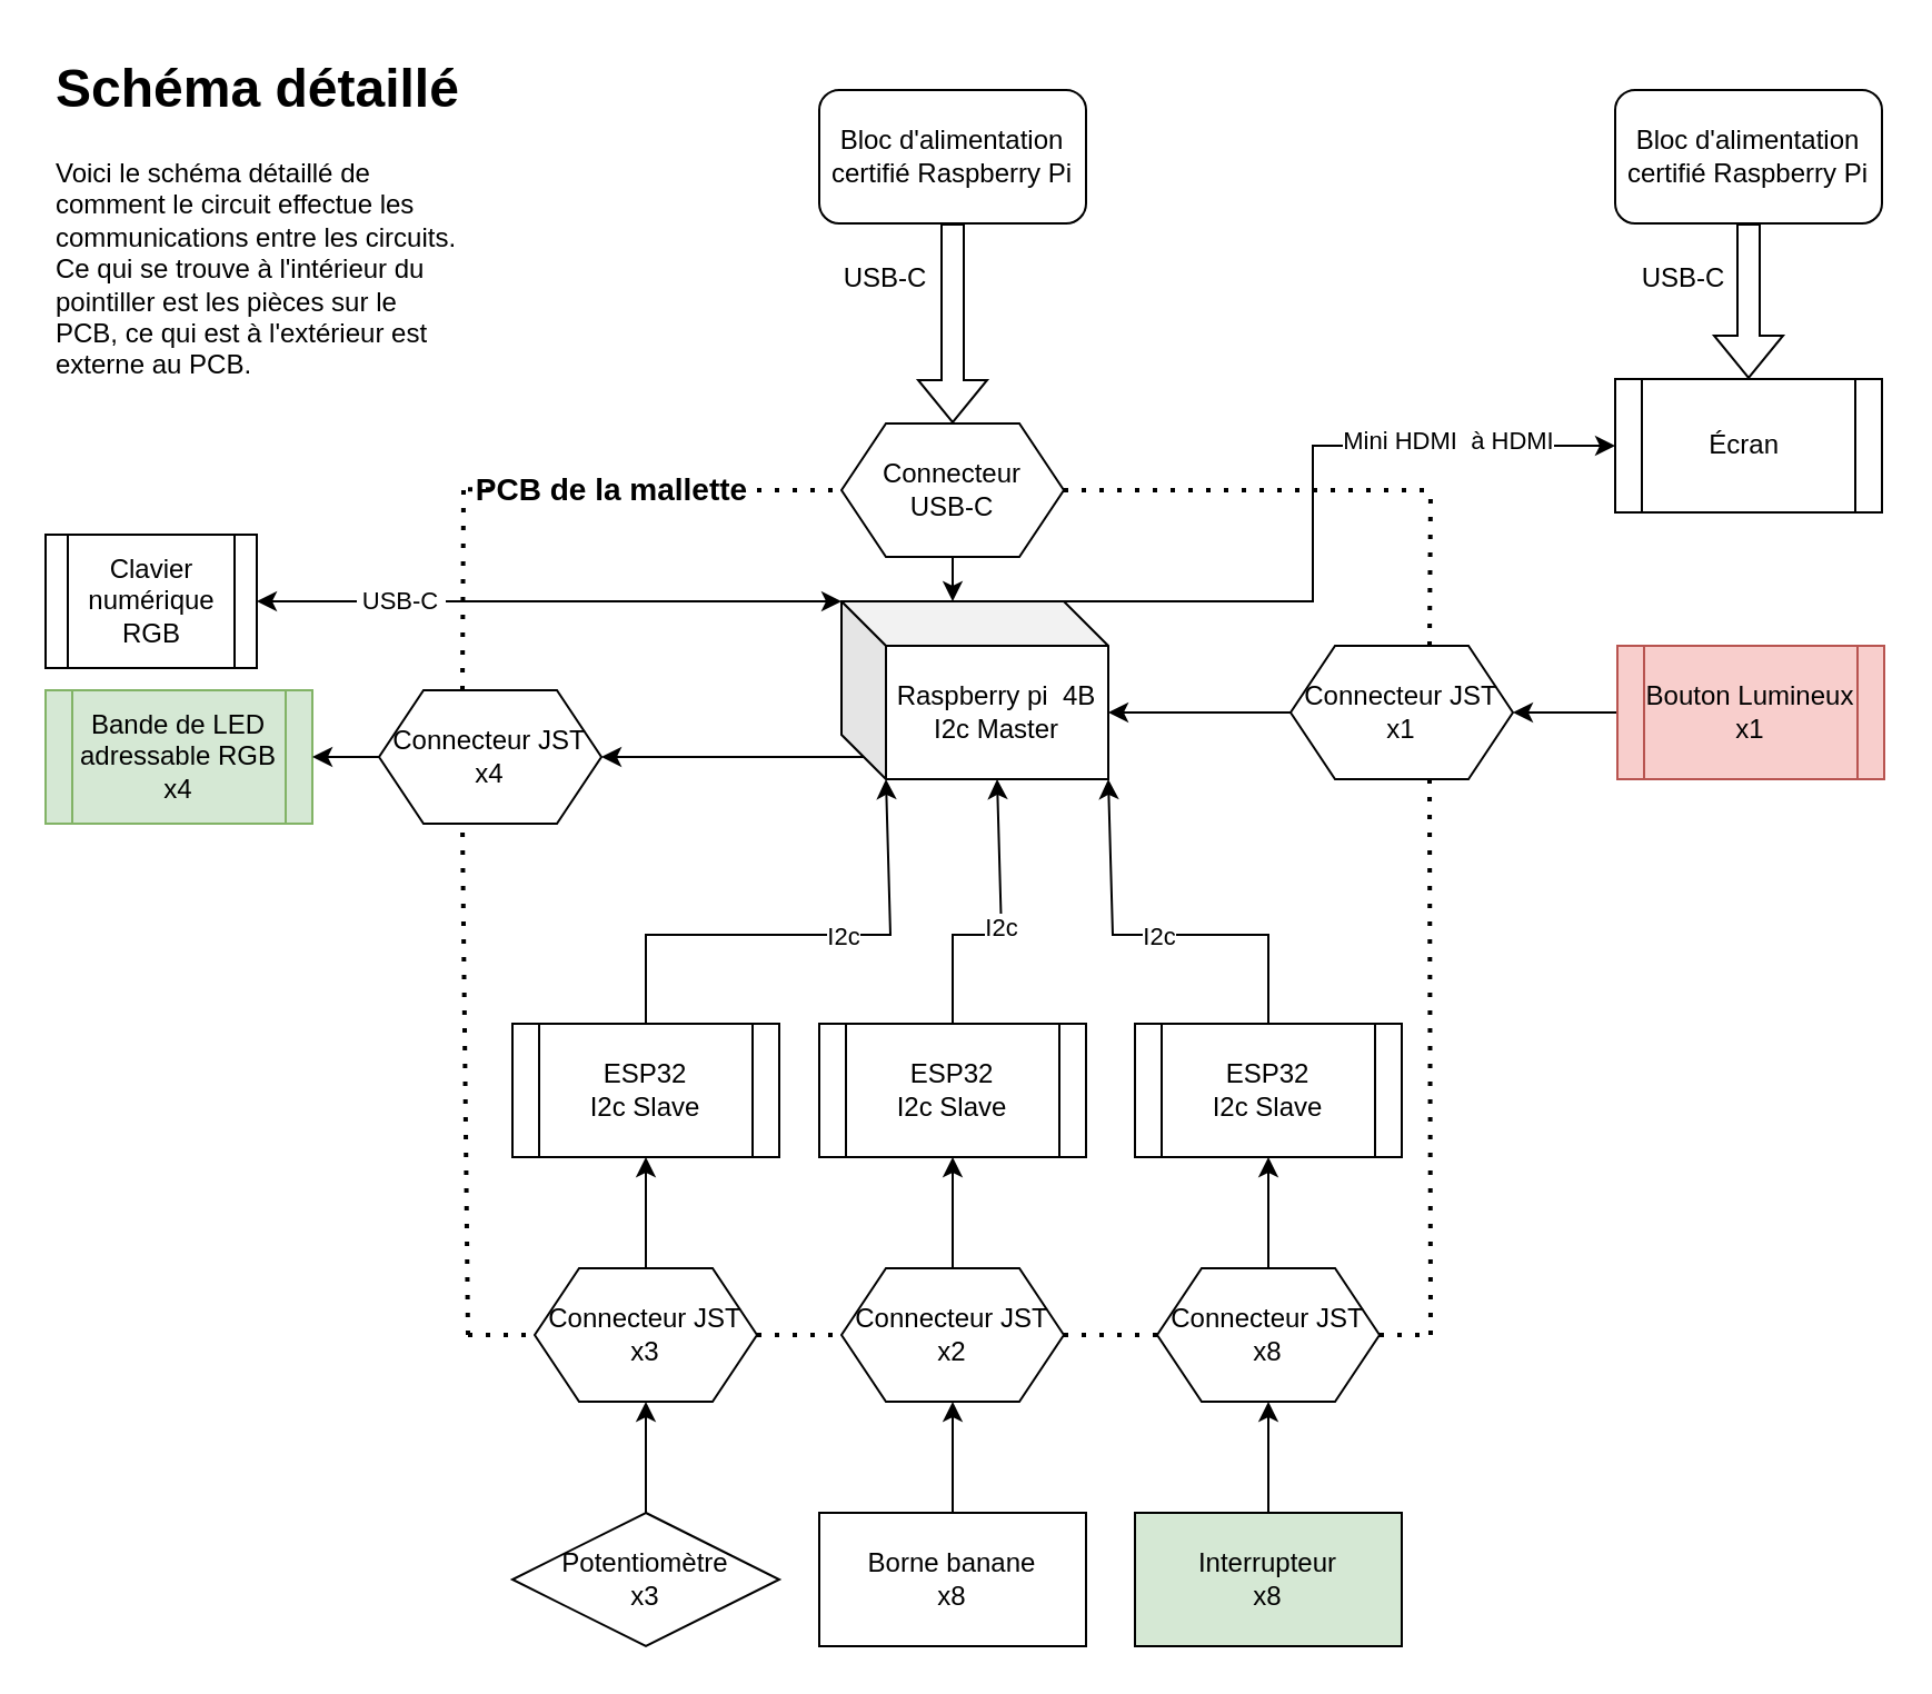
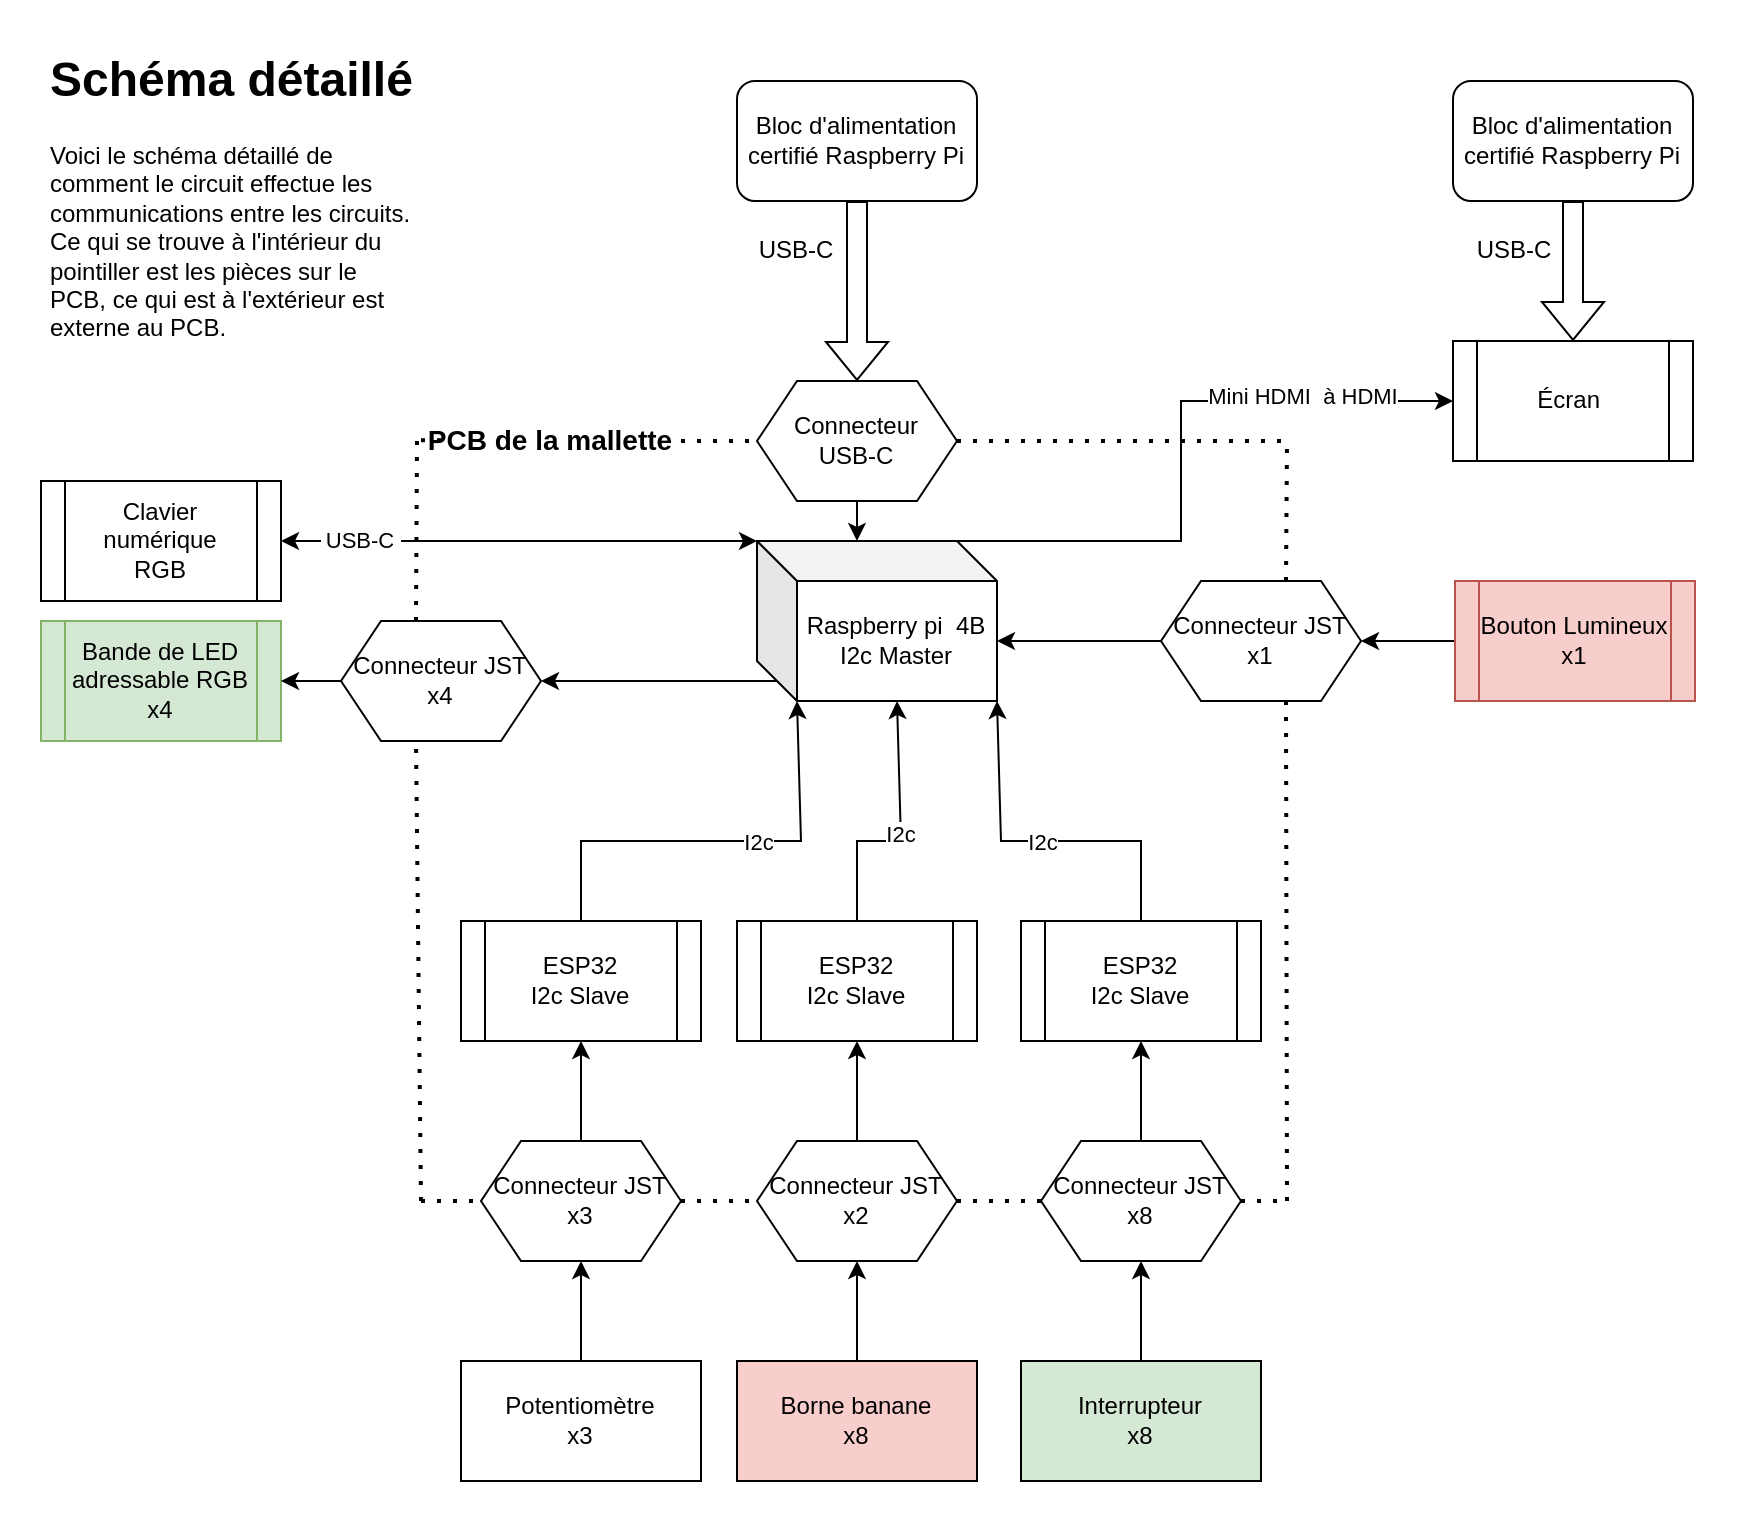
- <mxCell id="19" value="Clavier numérique&lt;br&gt;RGB" style="shape=process;whiteSpace=wrap;html=1;backgroundOutline=1;" parent="1" vertex="1"><mxGeometry x="20" y="240" width="95" height="60" as="geometry" /></mxCell>
+ <mxCell id="19" value="Clavier numérique&lt;br&gt;RGB" style="shape=process;whiteSpace=wrap;html=1;backgroundOutline=1;" parent="1" vertex="1"><mxGeometry y="240" width="120" height="60" as="geometry" x="20" /></mxCell>
- <mxCell id="48" value="Potentiomètre&lt;br style=&quot;border-color: var(--border-color);&quot;&gt;x3" style="rhombus;whiteSpace=wrap;html=1;" parent="1" vertex="1"><mxGeometry x="230" y="680" width="120" height="60" as="geometry" /></mxCell>
+ <mxCell id="48" value="Potentiomètre&lt;br style=&quot;border-color: var(--border-color);&quot;&gt;x3" style="rounded=0;whiteSpace=wrap;html=1;" parent="1" vertex="1"><mxGeometry x="230" y="680" width="120" height="60" as="geometry" /></mxCell>
- <mxCell id="49" value="Borne banane&lt;br style=&quot;border-color: var(--border-color);&quot;&gt;x8" style="rounded=0;whiteSpace=wrap;html=1;" parent="1" vertex="1"><mxGeometry x="368" y="680" width="120" height="60" as="geometry" /></mxCell>
+ <mxCell id="49" value="Borne banane&lt;br style=&quot;border-color: var(--border-color);&quot;&gt;x8" style="rounded=0;whiteSpace=wrap;html=1;fillColor=#f8cecc;" parent="1" vertex="1"><mxGeometry x="368" y="680" width="120" height="60" as="geometry" /></mxCell>
